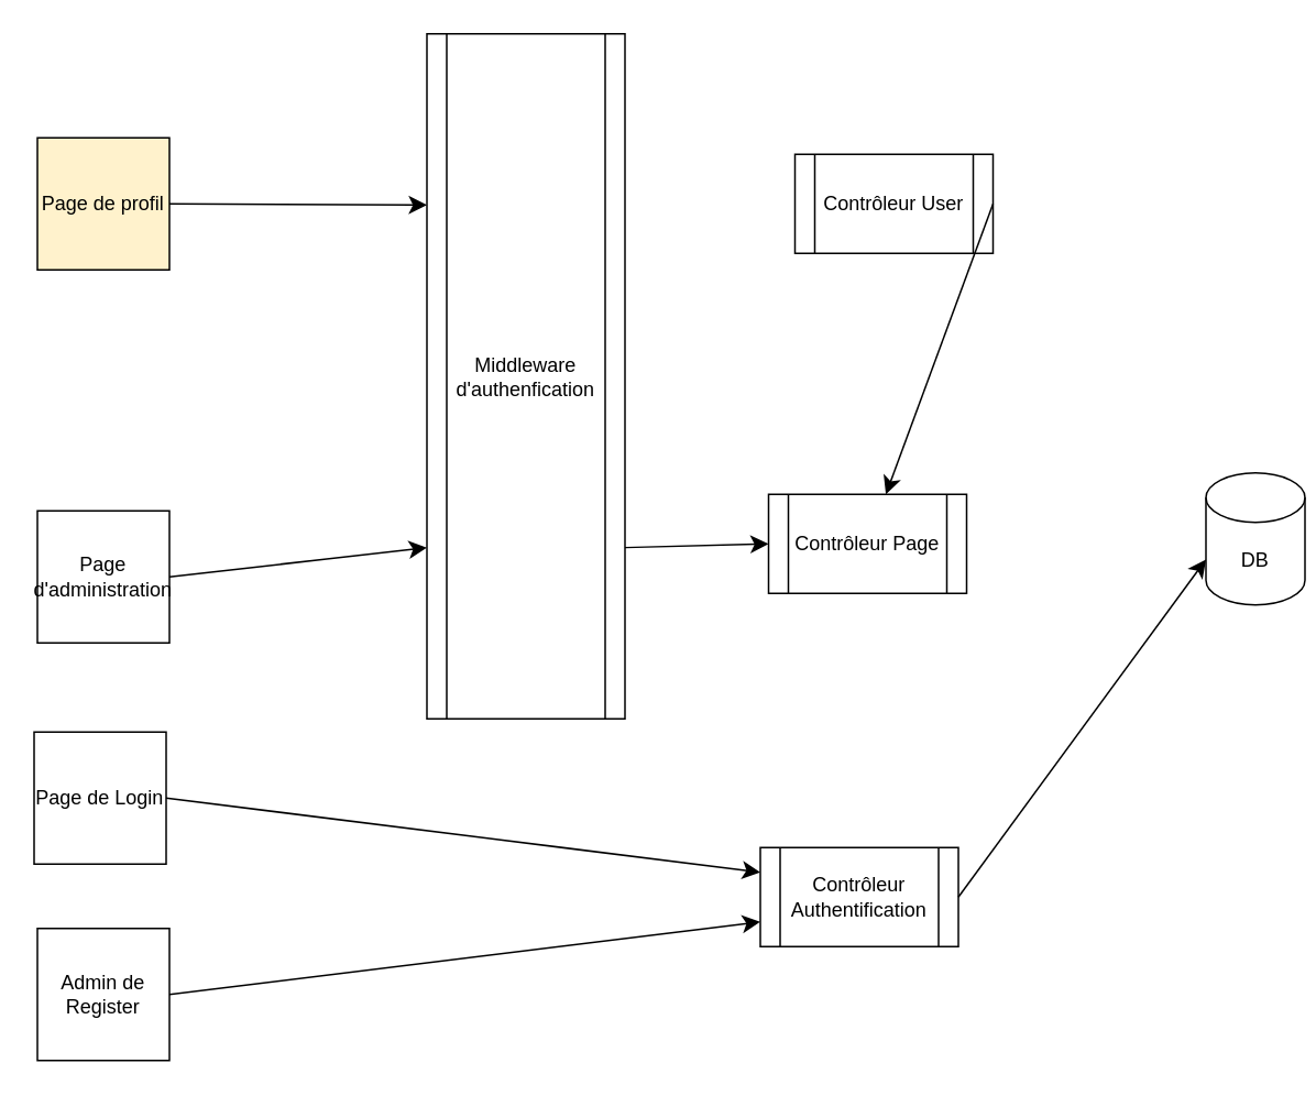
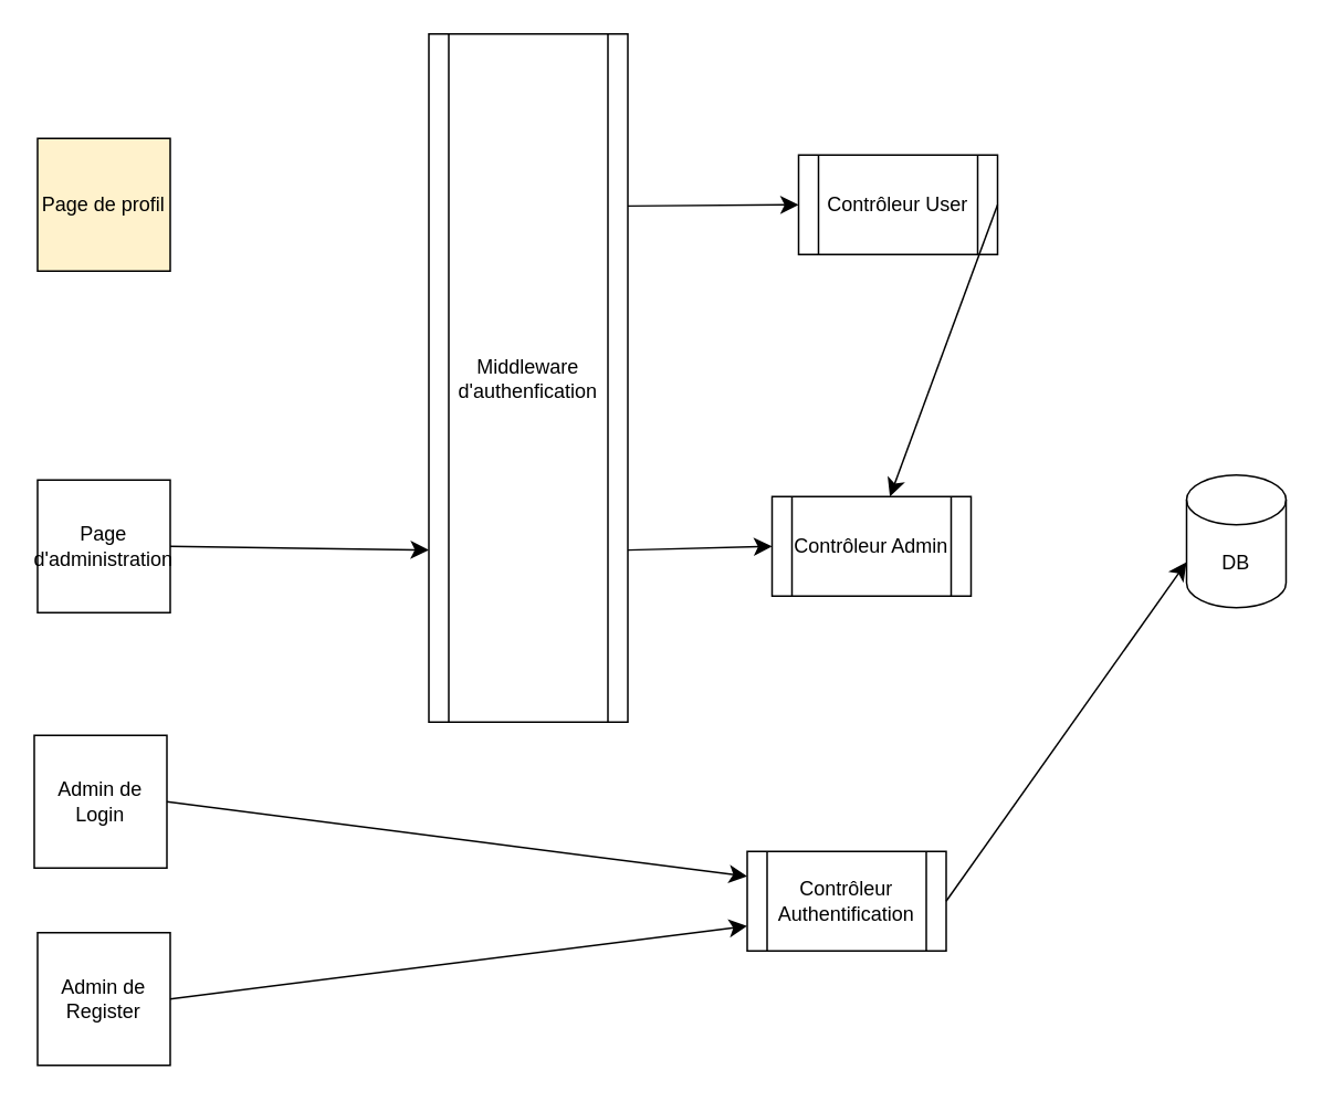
- <mxCell id="11" value="" style="endArrow=classic;html=1;rounded=0;fontSize=12;startSize=8;endSize=8;curved=1;exitX=1;exitY=0.5;exitDx=0;exitDy=0;entryX=0;entryY=0.25;entryDx=0;entryDy=0;" edge="1" parent="1" source="5" target="6"><mxGeometry width="50" height="50" relative="1" as="geometry"><mxPoint x="420" y="404" as="sourcePoint" /><mxPoint x="200" y="146" as="targetPoint" /></mxGeometry></mxCell>
+ <mxCell id="12" value="" style="endArrow=classic;html=1;rounded=0;fontSize=12;startSize=8;endSize=8;curved=1;entryX=0;entryY=0.5;entryDx=0;entryDy=0;exitX=1;exitY=0.25;exitDx=0;exitDy=0;" edge="1" parent="1" source="6" target="7"><mxGeometry width="50" height="50" relative="1" as="geometry"><mxPoint x="420" y="404" as="sourcePoint" /><mxPoint x="470" y="354" as="targetPoint" /></mxGeometry></mxCell>
- <mxCell id="4" value="DB" style="shape=cylinder3;whiteSpace=wrap;html=1;boundedLbl=1;backgroundOutline=1;size=15;" vertex="1" parent="1"><mxGeometry x="730" y="286" width="60" height="80" as="geometry" /></mxCell>
+ <mxCell id="4" value="DB" style="shape=cylinder3;whiteSpace=wrap;html=1;boundedLbl=1;backgroundOutline=1;size=15;" vertex="1" parent="1"><mxGeometry x="715" y="286" width="60" height="80" as="geometry" /></mxCell>
- <mxCell id="15" value="Contrôleur Page" style="shape=process;whiteSpace=wrap;html=1;backgroundOutline=1;" vertex="1" parent="1"><mxGeometry x="465" y="299" width="120" height="60" as="geometry" /></mxCell>
+ <mxCell id="15" value="Contrôleur Admin" style="shape=process;whiteSpace=wrap;html=1;backgroundOutline=1;" vertex="1" parent="1"><mxGeometry x="465" y="299" width="120" height="60" as="geometry" /></mxCell>
- <mxCell id="16" value="Page d'administration" style="whiteSpace=wrap;html=1;aspect=fixed;" vertex="1" parent="1"><mxGeometry x="22" y="309" width="80" height="80" as="geometry" /></mxCell>
+ <mxCell id="16" value="Page d'administration" style="whiteSpace=wrap;html=1;aspect=fixed;" vertex="1" parent="1"><mxGeometry x="22" y="289" width="80" height="80" as="geometry" /></mxCell>
- <mxCell id="2" value="Page de Login" style="whiteSpace=wrap;html=1;aspect=fixed;" vertex="1" parent="1"><mxGeometry x="20" y="443" width="80" height="80" as="geometry" /></mxCell>
+ <mxCell id="2" value="Admin de Login" style="whiteSpace=wrap;html=1;aspect=fixed;" vertex="1" parent="1"><mxGeometry x="20" y="443" width="80" height="80" as="geometry" /></mxCell>
- <mxCell id="8" value="Contrôleur Authentification" style="shape=process;whiteSpace=wrap;html=1;backgroundOutline=1;" vertex="1" parent="1"><mxGeometry x="460" y="513" width="120" height="60" as="geometry" /></mxCell>
+ <mxCell id="8" value="Contrôleur Authentification" style="shape=process;whiteSpace=wrap;html=1;backgroundOutline=1;" vertex="1" parent="1"><mxGeometry x="450" y="513" width="120" height="60" as="geometry" /></mxCell>
